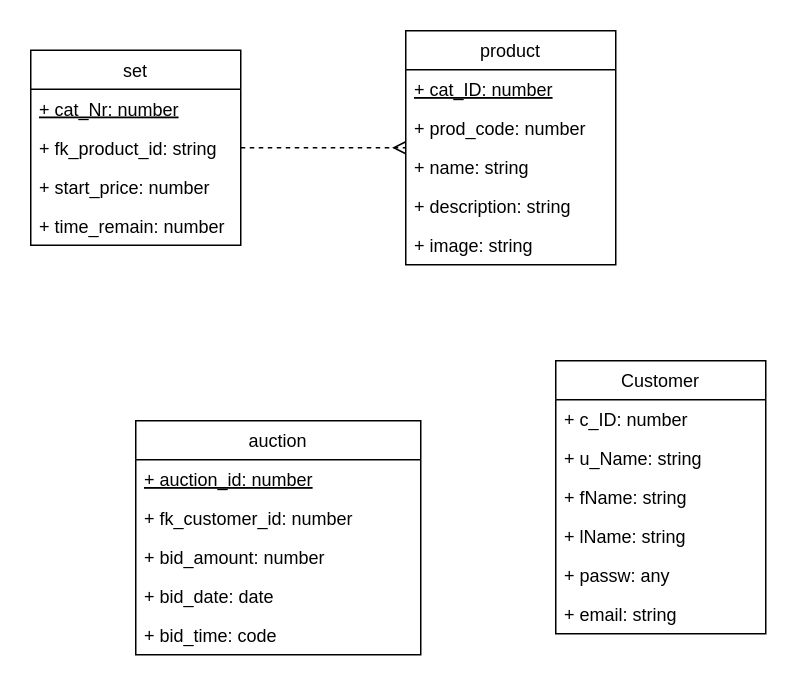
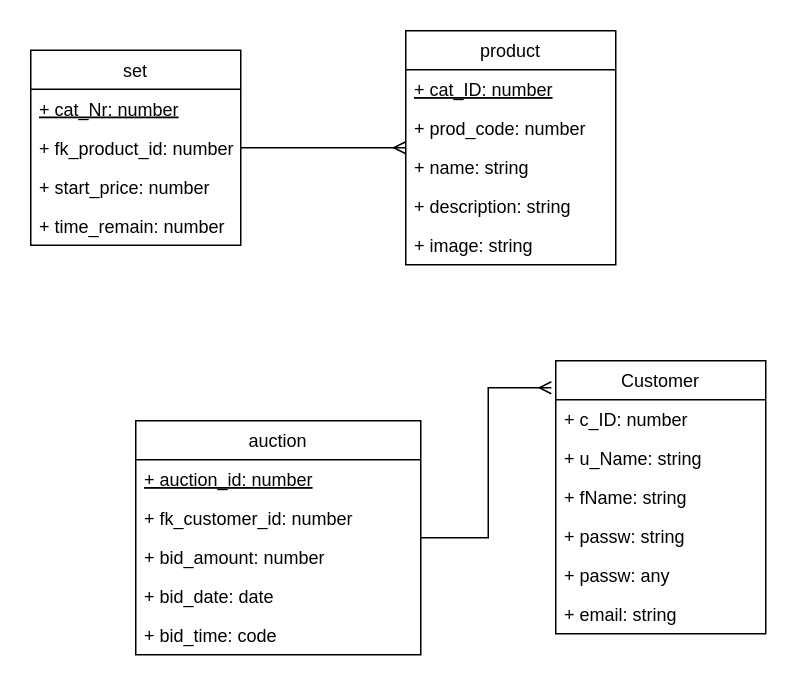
- <mxCell id="2" value="" style="edgeStyle=orthogonalEdgeStyle;rounded=0;orthogonalLoop=1;jettySize=auto;html=1;endArrow=ERmany;endFill=0;dashed=1;" edge="1" parent="1" source="3" target="8"><mxGeometry relative="1" as="geometry" /></mxCell>
+ <mxCell id="2" value="" style="edgeStyle=orthogonalEdgeStyle;rounded=0;orthogonalLoop=1;jettySize=auto;html=1;endArrow=ERmany;endFill=0;" edge="1" parent="1" source="3" target="8"><mxGeometry relative="1" as="geometry" /></mxCell>
- <mxCell id="5" value="+ fk_product_id: string" style="text;strokeColor=none;fillColor=none;align=left;verticalAlign=top;spacingLeft=4;spacingRight=4;overflow=hidden;rotatable=0;points=[[0,0.5],[1,0.5]];portConstraint=eastwest;fontStyle=0" vertex="1" parent="3"><mxGeometry y="52" width="140" height="26" as="geometry" /></mxCell>
+ <mxCell id="5" value="+ fk_product_id: number" style="text;strokeColor=none;fillColor=none;align=left;verticalAlign=top;spacingLeft=4;spacingRight=4;overflow=hidden;rotatable=0;points=[[0,0.5],[1,0.5]];portConstraint=eastwest;fontStyle=0" vertex="1" parent="3"><mxGeometry y="52" width="140" height="26" as="geometry" /></mxCell>
+ <mxCell id="21" value="" style="edgeStyle=orthogonalEdgeStyle;rounded=0;orthogonalLoop=1;jettySize=auto;html=1;endArrow=ERmany;endFill=0;entryX=-0.021;entryY=0.099;entryDx=0;entryDy=0;entryPerimeter=0;startArrow=none;startFill=0;" edge="1" parent="1" source="22" target="14"><mxGeometry relative="1" as="geometry" /></mxCell>
- <mxCell id="18" value="+ lName: string" style="text;strokeColor=none;fillColor=none;align=left;verticalAlign=top;spacingLeft=4;spacingRight=4;overflow=hidden;rotatable=0;points=[[0,0.5],[1,0.5]];portConstraint=eastwest;" vertex="1" parent="14"><mxGeometry y="104" width="140" height="26" as="geometry" /></mxCell>
+ <mxCell id="18" value="+ passw: string" style="text;strokeColor=none;fillColor=none;align=left;verticalAlign=top;spacingLeft=4;spacingRight=4;overflow=hidden;rotatable=0;points=[[0,0.5],[1,0.5]];portConstraint=eastwest;" vertex="1" parent="14"><mxGeometry y="104" width="140" height="26" as="geometry" /></mxCell>
